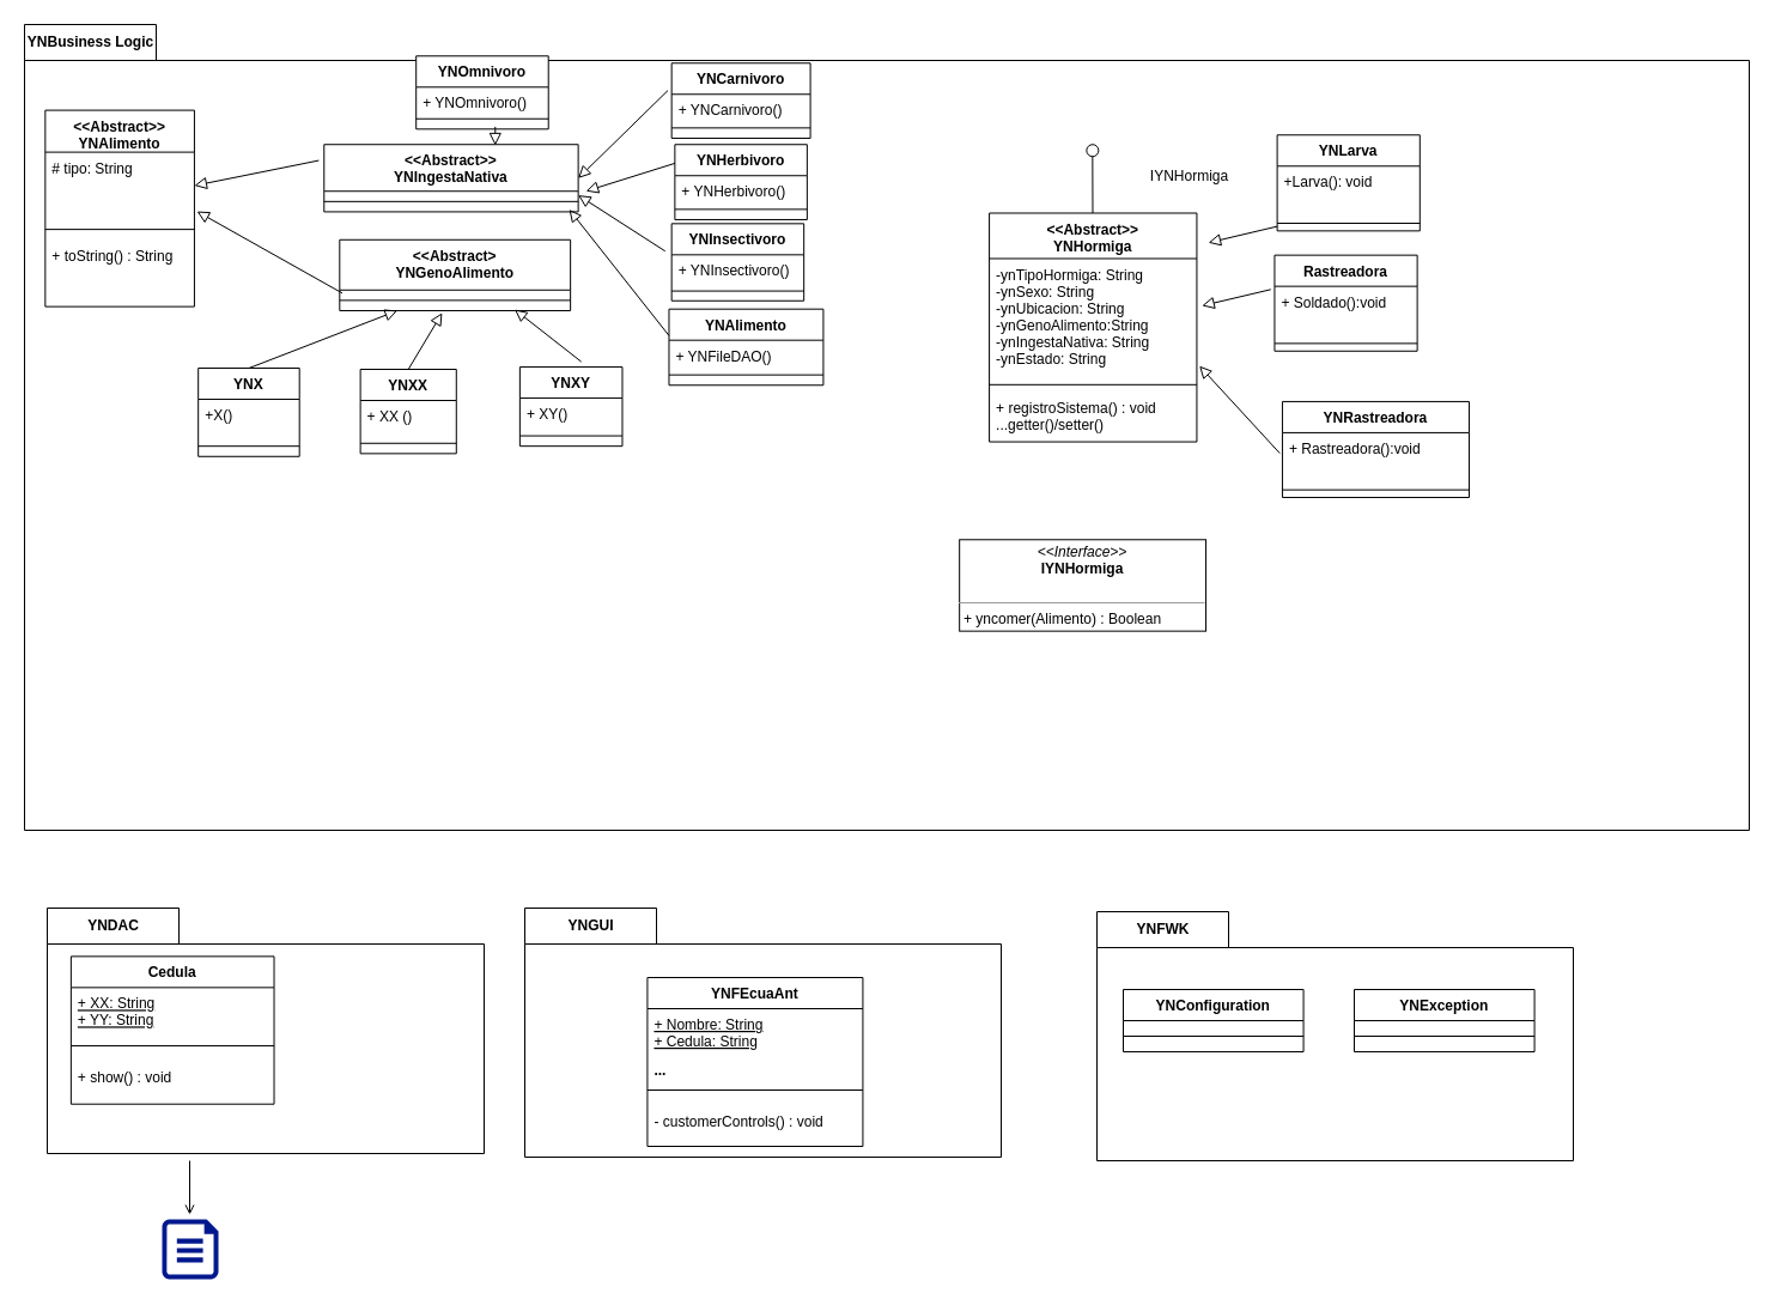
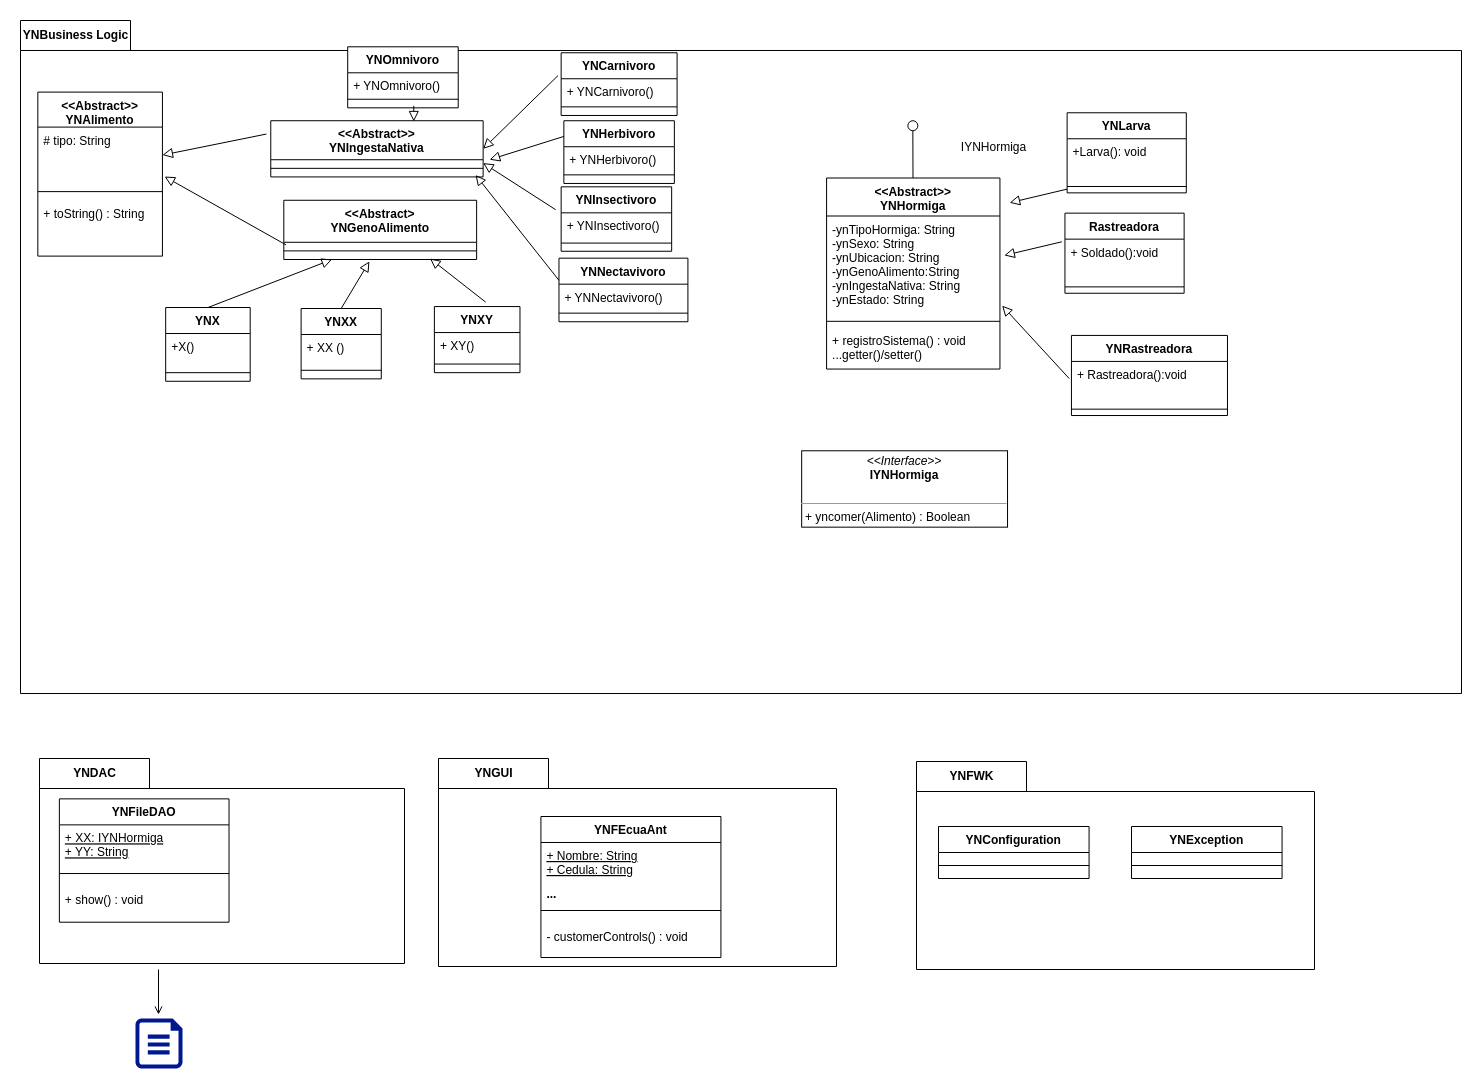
- <mxCell id="73" value="YNAlimento" style="swimlane;fontStyle=1;align=center;verticalAlign=top;childLayout=stackLayout;horizontal=1;startSize=26;horizontalStack=0;resizeParent=1;resizeParentMax=0;resizeLast=0;collapsible=1;marginBottom=0;" parent="23" vertex="1"><mxGeometry x="538.479" y="237.68" width="128.932" height="63.569" as="geometry" /></mxCell>
+ <mxCell id="73" value="YNNectavivoro" style="swimlane;fontStyle=1;align=center;verticalAlign=top;childLayout=stackLayout;horizontal=1;startSize=26;horizontalStack=0;resizeParent=1;resizeParentMax=0;resizeLast=0;collapsible=1;marginBottom=0;" parent="23" vertex="1"><mxGeometry x="538.479" y="237.68" width="128.932" height="63.569" as="geometry" /></mxCell>
- <mxCell id="74" value="+ YNFileDAO()" style="text;strokeColor=none;fillColor=none;align=left;verticalAlign=top;spacingLeft=4;spacingRight=4;overflow=hidden;rotatable=0;points=[[0,0.5],[1,0.5]];portConstraint=eastwest;" parent="73" vertex="1"><mxGeometry y="26" width="128.932" height="20.368" as="geometry" /></mxCell>
+ <mxCell id="74" value="+ YNNectavivoro()" style="text;strokeColor=none;fillColor=none;align=left;verticalAlign=top;spacingLeft=4;spacingRight=4;overflow=hidden;rotatable=0;points=[[0,0.5],[1,0.5]];portConstraint=eastwest;" parent="73" vertex="1"><mxGeometry y="26" width="128.932" height="20.368" as="geometry" /></mxCell>
- <mxCell id="11" value="Cedula" style="swimlane;fontStyle=1;align=center;verticalAlign=top;childLayout=stackLayout;horizontal=1;startSize=26;horizontalStack=0;resizeParent=1;resizeParentMax=0;resizeLast=0;collapsible=1;marginBottom=0;" parent="9" vertex="1"><mxGeometry x="19.864" y="40.368" width="169.663" height="123.339" as="geometry" /></mxCell>
+ <mxCell id="11" value="YNFileDAO" style="swimlane;fontStyle=1;align=center;verticalAlign=top;childLayout=stackLayout;horizontal=1;startSize=26;horizontalStack=0;resizeParent=1;resizeParentMax=0;resizeLast=0;collapsible=1;marginBottom=0;" parent="9" vertex="1"><mxGeometry x="19.864" y="40.368" width="169.663" height="123.339" as="geometry" /></mxCell>
- <mxCell id="12" value="+ XX: String&#10;+ YY: String&#10;" style="text;strokeColor=none;fillColor=none;align=left;verticalAlign=top;spacingLeft=4;spacingRight=4;overflow=hidden;rotatable=0;points=[[0,0.5],[1,0.5]];portConstraint=eastwest;fontStyle=4" parent="11" vertex="1"><mxGeometry y="26" width="169.663" height="35.215" as="geometry" /></mxCell>
+ <mxCell id="12" value="+ XX: IYNHormiga&#10;+ YY: String&#10;" style="text;strokeColor=none;fillColor=none;align=left;verticalAlign=top;spacingLeft=4;spacingRight=4;overflow=hidden;rotatable=0;points=[[0,0.5],[1,0.5]];portConstraint=eastwest;fontStyle=4" parent="11" vertex="1"><mxGeometry y="26" width="169.663" height="35.215" as="geometry" /></mxCell>
